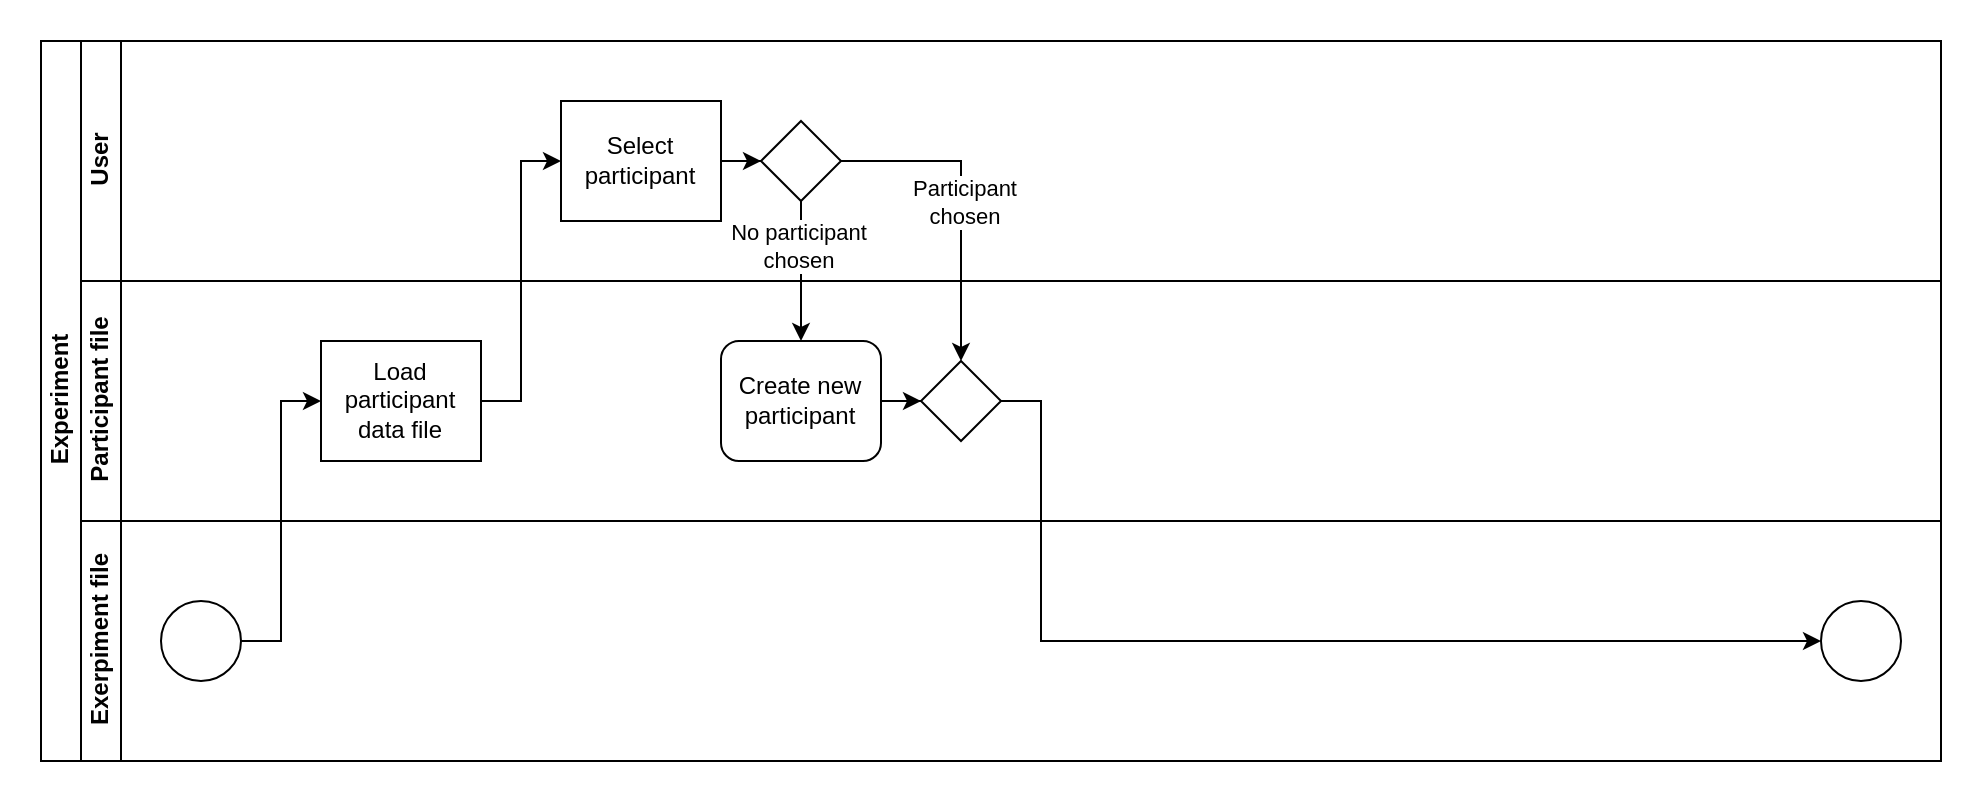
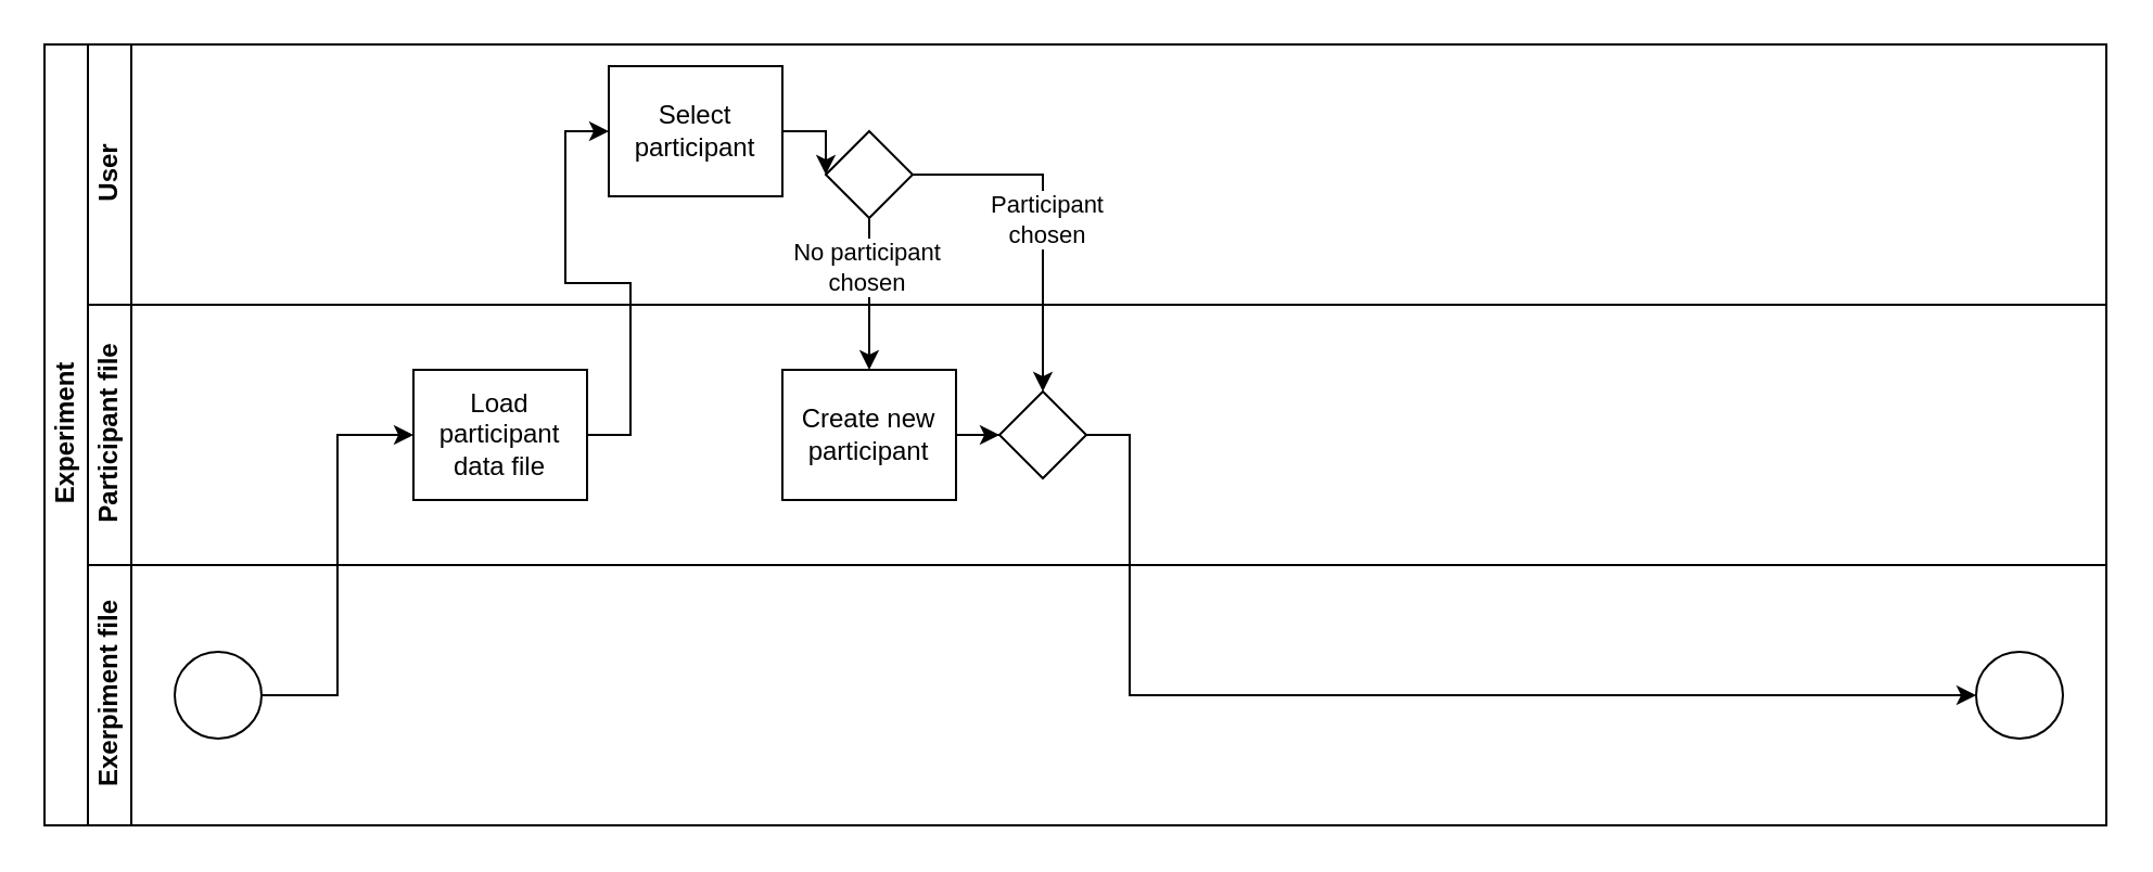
- <mxCell id="6" value="Select&lt;br&gt;participant" style="rounded=0;whiteSpace=wrap;html=1;fontFamily=Helvetica;fontSize=12;fontColor=#000000;align=center;" parent="3" vertex="1"><mxGeometry x="240" y="30" width="80" height="60" as="geometry" /></mxCell>
+ <mxCell id="6" value="Select&lt;br&gt;participant" style="rounded=0;whiteSpace=wrap;html=1;fontFamily=Helvetica;fontSize=12;fontColor=#000000;align=center;" parent="3" vertex="1"><mxGeometry x="240" y="10" width="80" height="60" as="geometry" /></mxCell>
- <mxCell id="8" value="Load participant data file" style="rounded=0;whiteSpace=wrap;html=1;fontFamily=Helvetica;fontSize=12;fontColor=#000000;align=center;" parent="7" vertex="1"><mxGeometry x="120" y="30" width="80" height="60" as="geometry" /></mxCell>
+ <mxCell id="8" value="Load participant data file" style="rounded=0;whiteSpace=wrap;html=1;fontFamily=Helvetica;fontSize=12;fontColor=#000000;align=center;" parent="7" vertex="1"><mxGeometry x="150" y="30" width="80" height="60" as="geometry" /></mxCell>
- <mxCell id="10" value="Create new participant" style="whiteSpace=wrap;html=1;fontFamily=Helvetica;fontSize=12;fontColor=#000000;align=center;rounded=1;" parent="7" vertex="1"><mxGeometry x="320" y="30" width="80" height="60" as="geometry" /></mxCell>
+ <mxCell id="10" value="Create new participant" style="rounded=0;whiteSpace=wrap;html=1;fontFamily=Helvetica;fontSize=12;fontColor=#000000;align=center;" parent="7" vertex="1"><mxGeometry x="320" y="30" width="80" height="60" as="geometry" /></mxCell>
